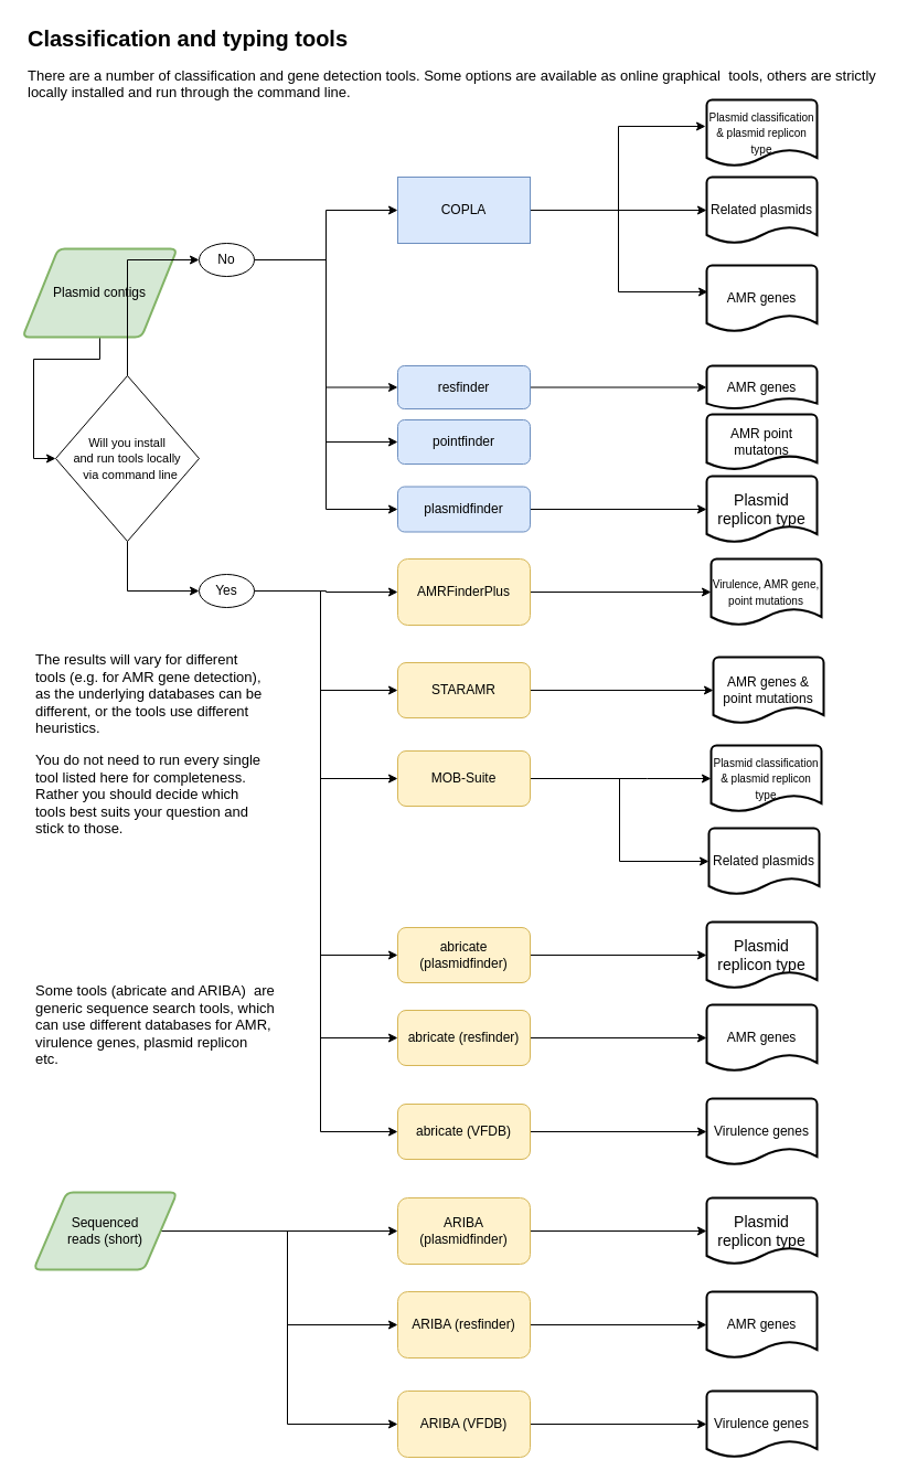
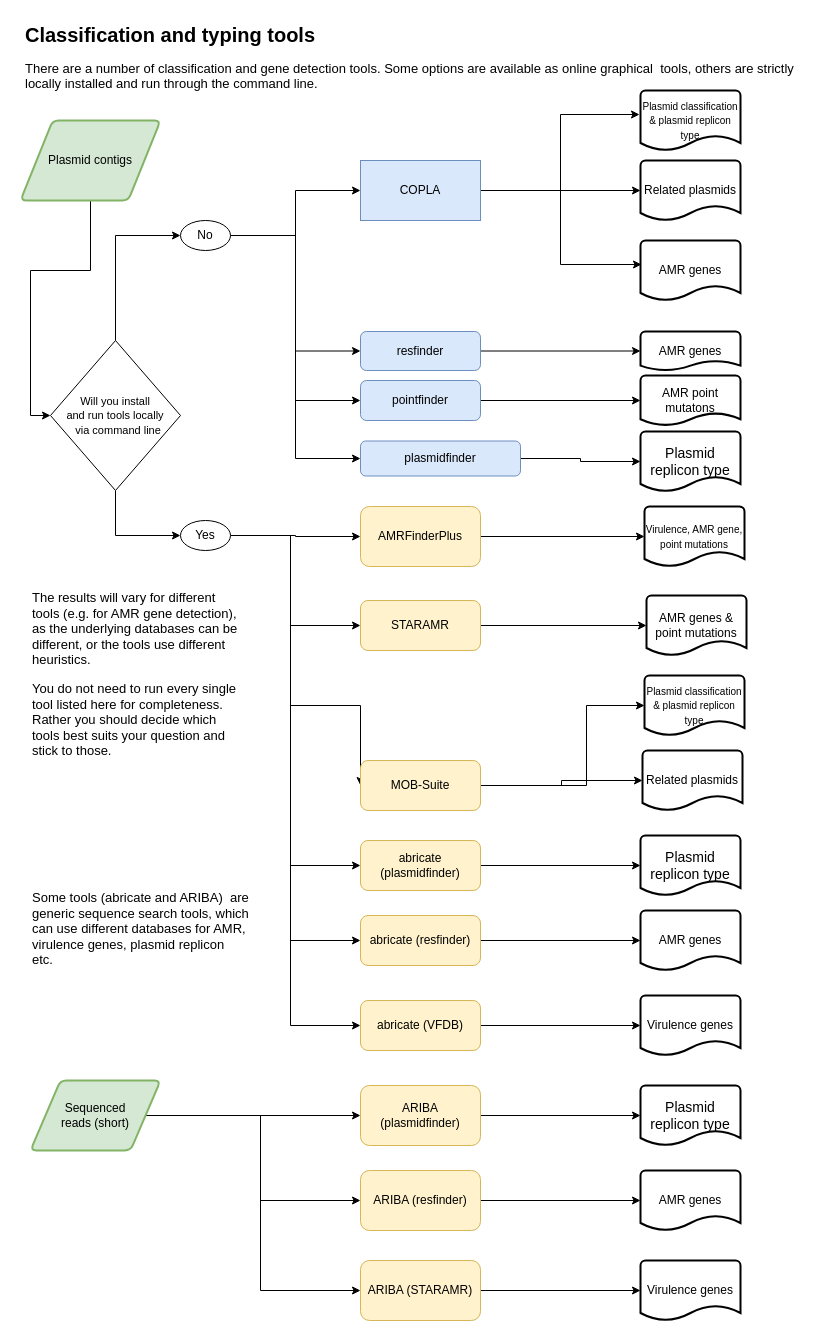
- <mxCell id="3" value="Plasmid contigs" style="shape=parallelogram;html=1;strokeWidth=2;perimeter=parallelogramPerimeter;whiteSpace=wrap;rounded=1;arcSize=12;size=0.23;fillColor=#d5e8d4;strokeColor=#82b366;" parent="1" vertex="1"><mxGeometry x="20" y="225" width="140" height="80" as="geometry" /></mxCell>
+ <mxCell id="3" value="Plasmid contigs" style="shape=parallelogram;html=1;strokeWidth=2;perimeter=parallelogramPerimeter;whiteSpace=wrap;rounded=1;arcSize=12;size=0.23;fillColor=#d5e8d4;strokeColor=#82b366;" parent="1" vertex="1"><mxGeometry x="20" y="120" width="140" height="80" as="geometry" /></mxCell>
+ <mxCell id="68" style="edgeStyle=orthogonalEdgeStyle;rounded=0;orthogonalLoop=1;jettySize=auto;html=1;entryX=0;entryY=0.5;entryDx=0;entryDy=0;entryPerimeter=0;fontSize=10;" parent="1" source="69" target="70" edge="1"><mxGeometry relative="1" as="geometry" /></mxCell>
- <mxCell id="27" value="plasmidfinder" style="rounded=1;whiteSpace=wrap;html=1;fillColor=#dae8fc;strokeColor=#6c8ebf;" parent="1" vertex="1"><mxGeometry x="360" y="440.5" width="120" height="41" as="geometry" /></mxCell>
+ <mxCell id="27" value="plasmidfinder" style="rounded=1;whiteSpace=wrap;html=1;fillColor=#dae8fc;strokeColor=#6c8ebf;" parent="1" vertex="1"><mxGeometry x="360" y="440.5" width="160" height="35" as="geometry" /></mxCell>
- <mxCell id="49" value="MOB-Suite" style="rounded=1;whiteSpace=wrap;html=1;fillColor=#fff2cc;strokeColor=#d6b656;" parent="1" vertex="1"><mxGeometry x="360" y="680" width="120" height="50" as="geometry" /></mxCell>
+ <mxCell id="49" value="MOB-Suite" style="rounded=1;whiteSpace=wrap;html=1;fillColor=#fff2cc;strokeColor=#d6b656;" parent="1" vertex="1"><mxGeometry x="360" y="760" width="120" height="50" as="geometry" /></mxCell>
- <mxCell id="60" value="ARIBA (VFDB)" style="rounded=1;whiteSpace=wrap;html=1;fillColor=#fff2cc;strokeColor=#d6b656;" parent="1" vertex="1"><mxGeometry x="360" y="1260" width="120" height="60" as="geometry" /></mxCell>
+ <mxCell id="60" value="ARIBA (STARAMR)" style="rounded=1;whiteSpace=wrap;html=1;fillColor=#fff2cc;strokeColor=#d6b656;" parent="1" vertex="1"><mxGeometry x="360" y="1260" width="120" height="60" as="geometry" /></mxCell>
